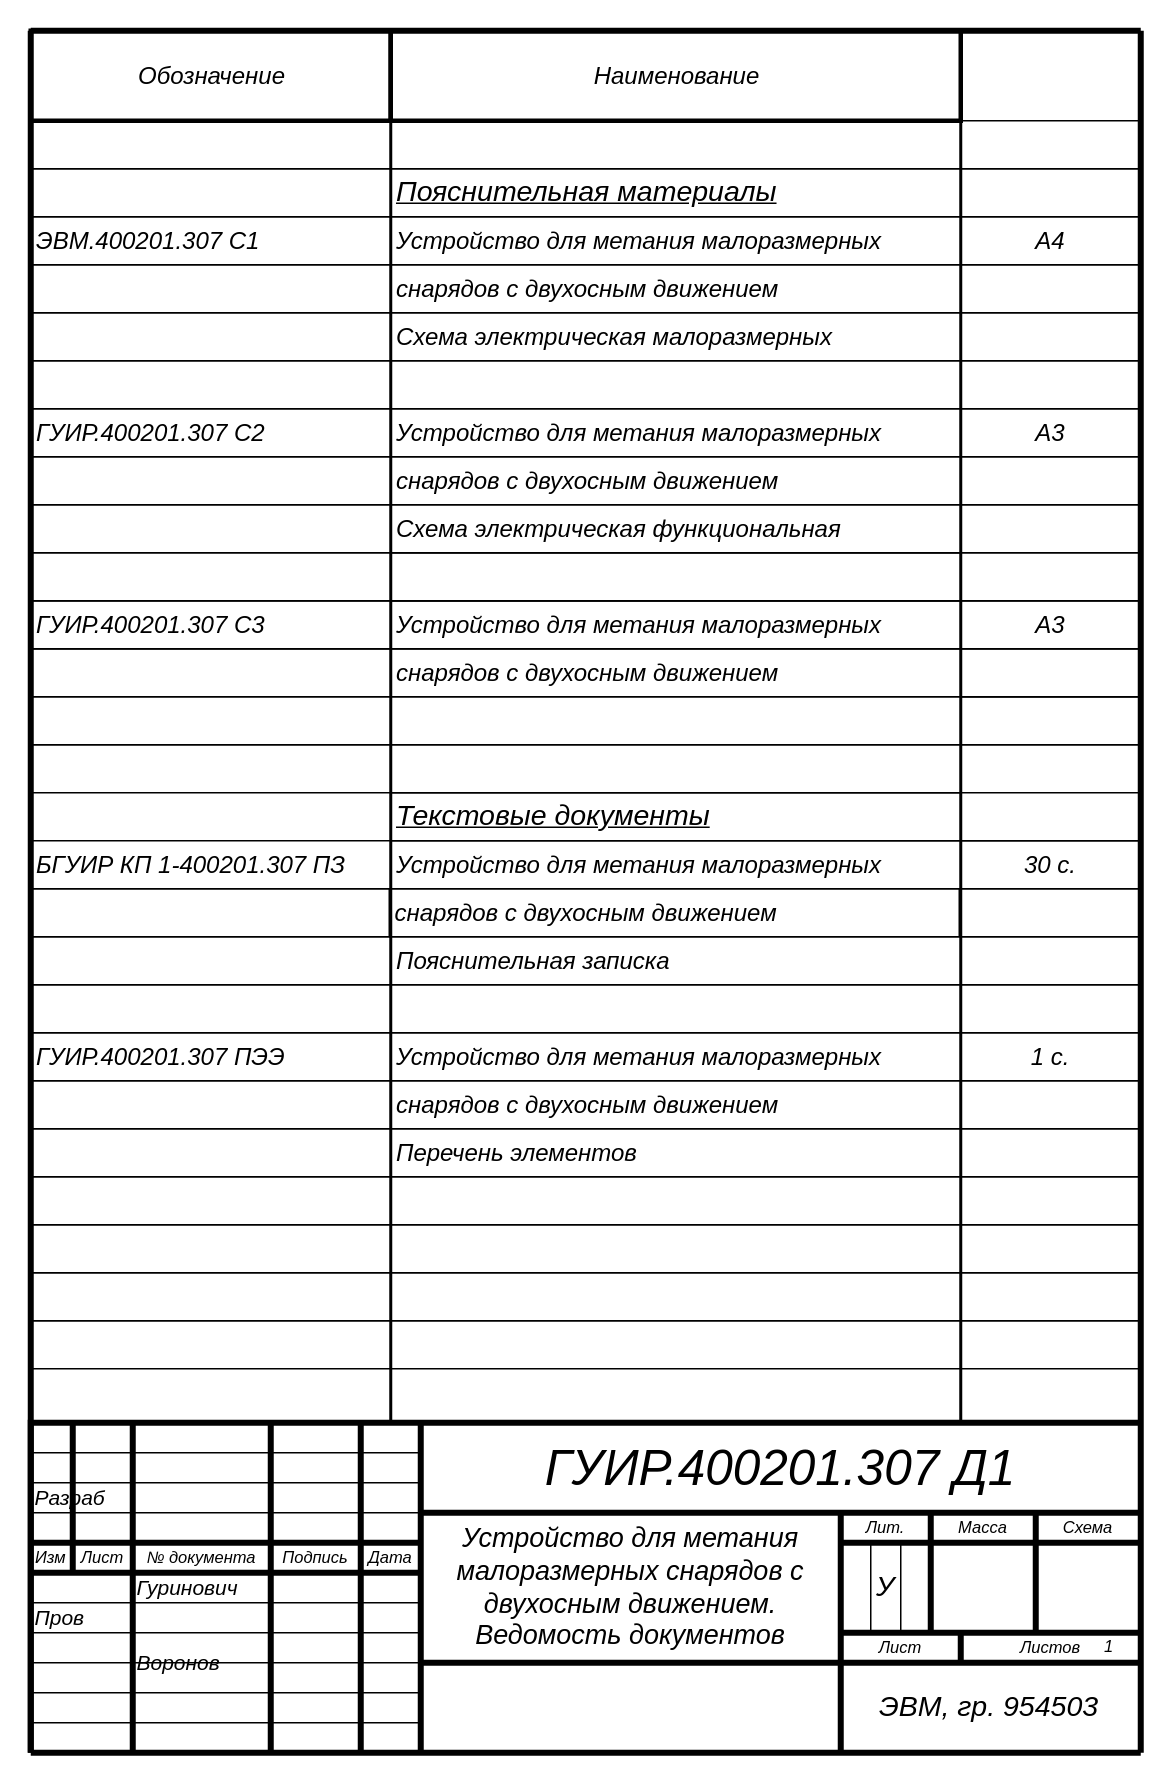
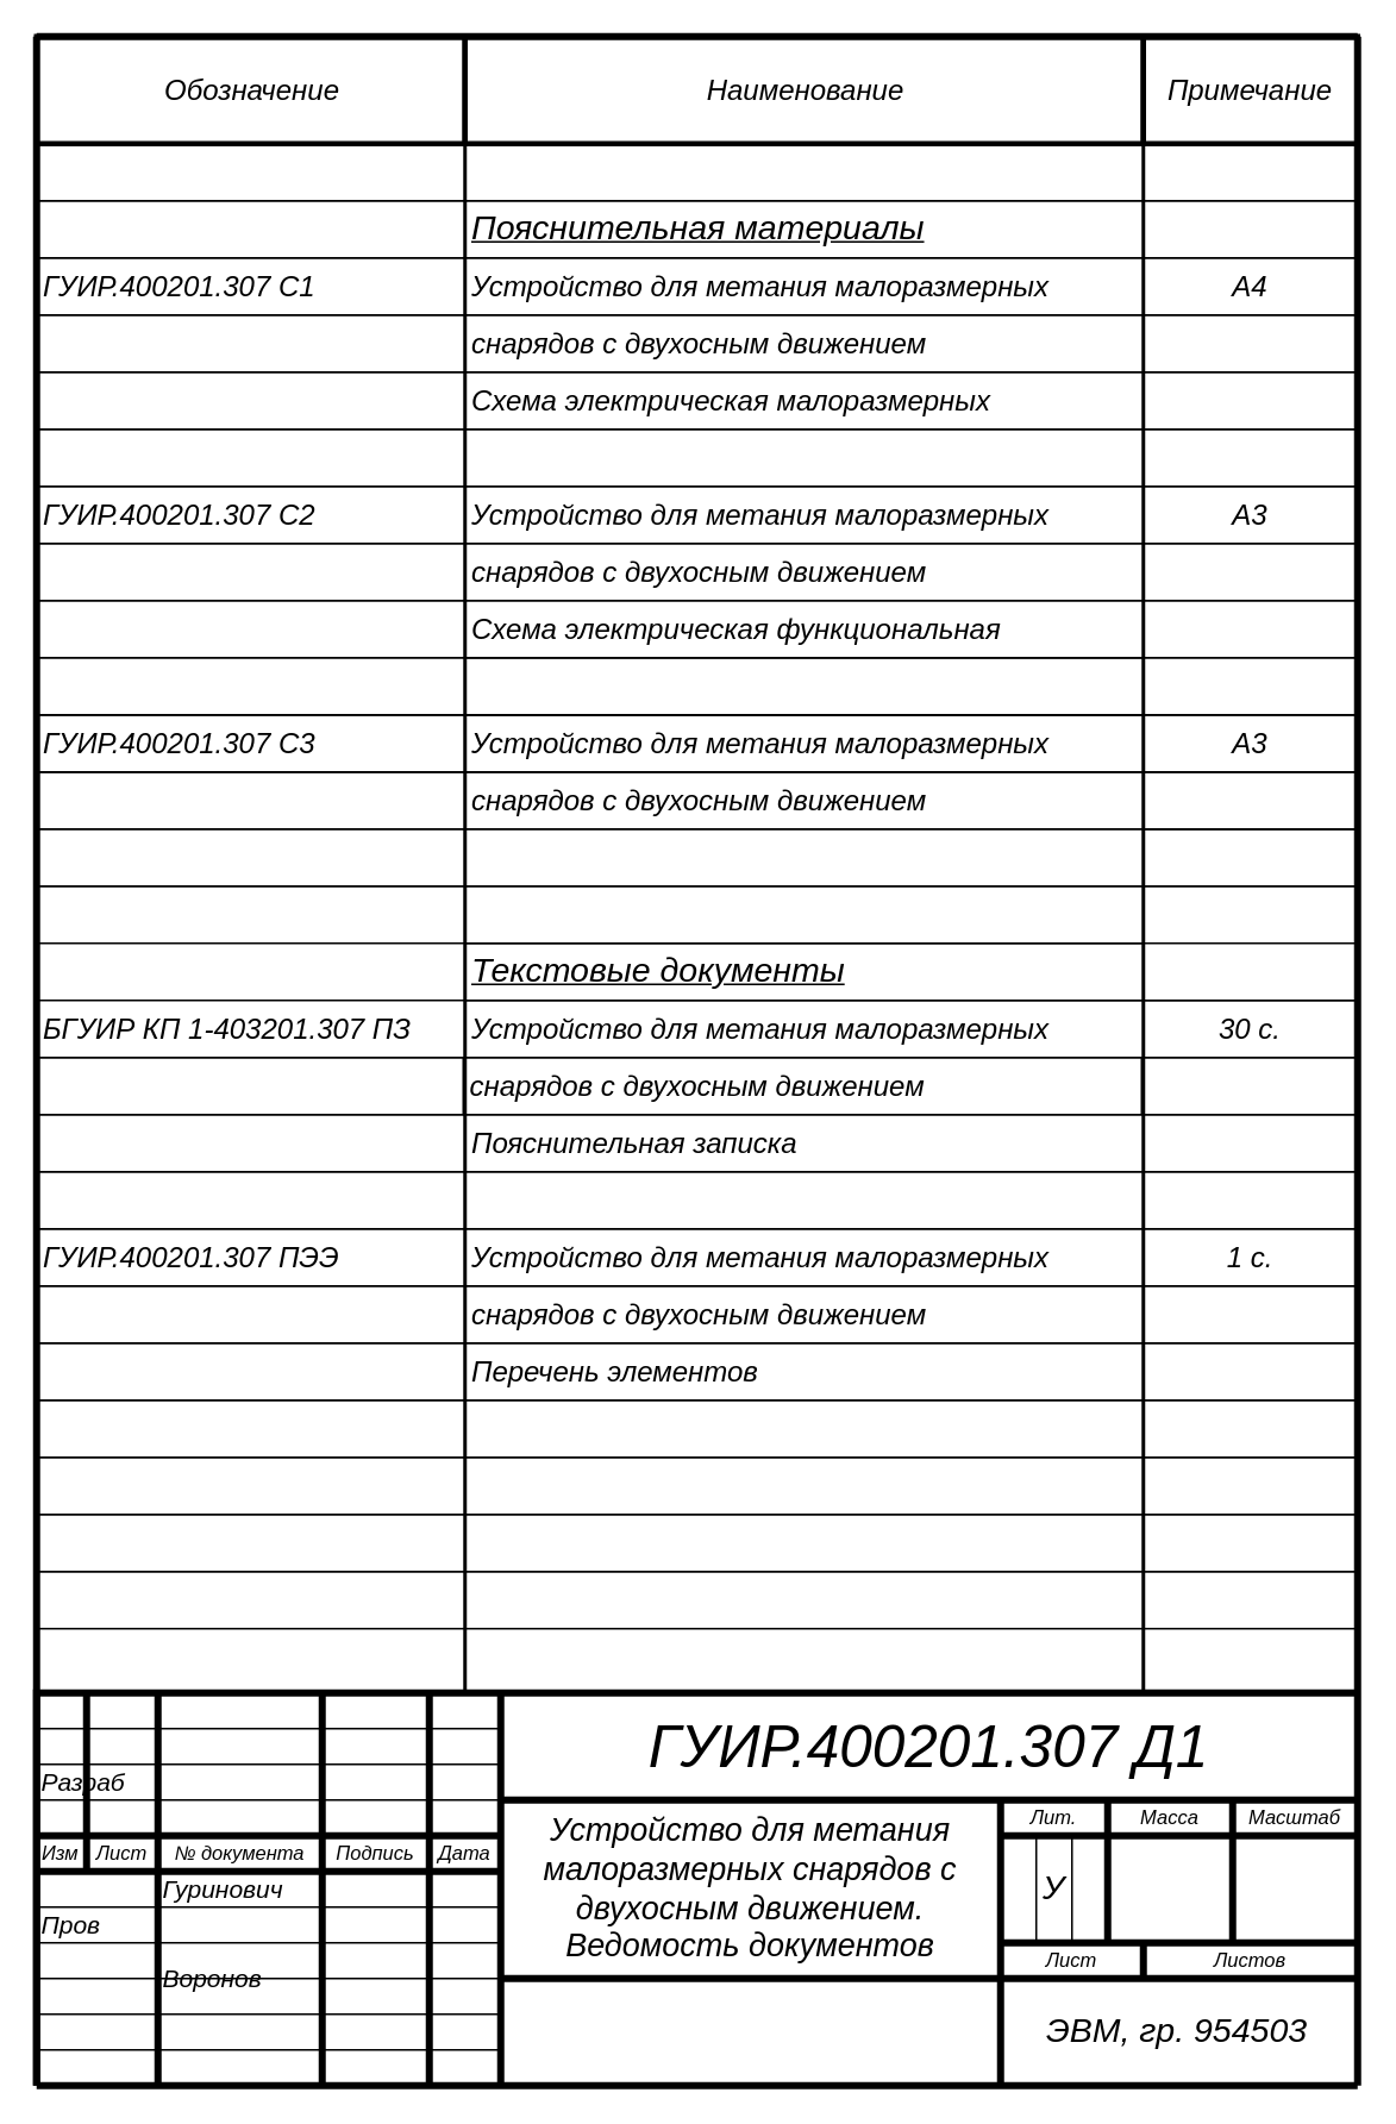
+ <mxCell id="50" value="&lt;font style=&quot;font-size: 16px; color: rgb(0, 0, 0); direction: ltr; letter-spacing: 0px; line-height: 120%; opacity: 1;&quot;&gt;&lt;span&gt;Примечание&lt;br&gt;&lt;/span&gt;&lt;/font&gt;" style="verticalAlign=middle;align=center;vsdxID=52;fillColor=none;gradientColor=none;shape=stencil(nZBLDoAgDERP0z3SIyjew0SURgSD+Lu9kMZoXLhwN9O+tukAlrNpJg1SzDH4QW/URgNYgZTkjA4UkwJUgGXng+6DX1zLfmoymdXo17xh5zmRJ6Q42BWCfc2oJfdAr+Yv+AP9Cb7OJ3H/2JG1HNGz/84klThPVCc=);strokeWidth=3;labelBackgroundColor=none;rounded=0;html=1;whiteSpace=wrap;fontStyle=2;fontFamily=Arial;" parent="2" vertex="1"><mxGeometry x="620" width="120" height="60" as="geometry" /></mxCell>
- <mxCell id="57" value="&lt;div style=&quot;font-size: 16px;&quot;&gt;&lt;span style=&quot;font-size: 16px; letter-spacing: 0px;&quot;&gt;ЭВМ.400201.307 С1&lt;/span&gt;&lt;/div&gt;" style="verticalAlign=middle;align=left;vsdxID=59;fillColor=none;gradientColor=none;shape=stencil(nZBLDoAgDERP0z3SIyjew0SURgSD+Lu9kMZoXLhwN9O+tukAlrNpJg1SzDH4QW/URgNYgZTkjA4UkwJUgGXng+6DX1zLfmoymdXo17xh5zmRJ6Q42BWCfc2oJfdAr+Yv+AP9Cb7OJ3H/2JG1HNGz/84klThPVCc=);labelBackgroundColor=none;rounded=0;html=1;whiteSpace=wrap;spacingLeft=2;fontStyle=2;fontFamily=Arial;fontSize=16;" parent="2" vertex="1"><mxGeometry y="124" width="240" height="32" as="geometry" /></mxCell>
+ <mxCell id="57" value="&lt;div style=&quot;font-size: 16px;&quot;&gt;&lt;span style=&quot;font-size: 16px; letter-spacing: 0px;&quot;&gt;ГУИР.400201.307 С1&lt;/span&gt;&lt;/div&gt;" style="verticalAlign=middle;align=left;vsdxID=59;fillColor=none;gradientColor=none;shape=stencil(nZBLDoAgDERP0z3SIyjew0SURgSD+Lu9kMZoXLhwN9O+tukAlrNpJg1SzDH4QW/URgNYgZTkjA4UkwJUgGXng+6DX1zLfmoymdXo17xh5zmRJ6Q42BWCfc2oJfdAr+Yv+AP9Cb7OJ3H/2JG1HNGz/84klThPVCc=);labelBackgroundColor=none;rounded=0;html=1;whiteSpace=wrap;spacingLeft=2;fontStyle=2;fontFamily=Arial;fontSize=16;" parent="2" vertex="1"><mxGeometry y="124" width="240" height="32" as="geometry" /></mxCell>
- <mxCell id="131" value="&lt;span style=&quot;&quot;&gt;БГУИР КП 1-400201.307 ПЗ&lt;/span&gt;" style="vsdxID=101;fillColor=none;gradientColor=none;shape=stencil(nZBLDoAgDERP0z3SIyjew0SURgSD+Lu9kMZoXLhwN9O+tukAlrNpJg1SzDH4QW/URgNYgZTkjA4UkwJUgGXng+6DX1zLfmoymdXo17xh5zmRJ6Q42BWCfc2oJfdAr+Yv+AP9Cb7OJ3H/2JG1HNGz/84klThPVCc=);labelBackgroundColor=none;rounded=0;html=1;whiteSpace=wrap;fontStyle=2;fontFamily=Arial;align=left;fontSize=16;spacingLeft=2;" parent="2" vertex="1"><mxGeometry y="540" width="240" height="32" as="geometry" /></mxCell>
+ <mxCell id="131" value="&lt;span style=&quot;&quot;&gt;БГУИР КП 1-403201.307 ПЗ&lt;/span&gt;" style="vsdxID=101;fillColor=none;gradientColor=none;shape=stencil(nZBLDoAgDERP0z3SIyjew0SURgSD+Lu9kMZoXLhwN9O+tukAlrNpJg1SzDH4QW/URgNYgZTkjA4UkwJUgGXng+6DX1zLfmoymdXo17xh5zmRJ6Q42BWCfc2oJfdAr+Yv+AP9Cb7OJ3H/2JG1HNGz/84klThPVCc=);labelBackgroundColor=none;rounded=0;html=1;whiteSpace=wrap;fontStyle=2;fontFamily=Arial;align=left;fontSize=16;spacingLeft=2;" parent="2" vertex="1"><mxGeometry y="540" width="240" height="32" as="geometry" /></mxCell>
- <mxCell id="36" value="&lt;font style=&quot;font-size:11px;font-family:Arial;color:#000000;direction:ltr;letter-spacing:0px;line-height:120%;opacity:1&quot;&gt;&lt;i&gt;Схема&lt;br/&gt;&lt;/i&gt;&lt;/font&gt;" style="verticalAlign=middle;align=center;vsdxID=38;fillColor=none;gradientColor=none;shape=stencil(nZBLDoAgDERP0z3SIyjew0SURgSD+Lu9kMZoXLhwN9O+tukAlrNpJg1SzDH4QW/URgNYgZTkjA4UkwJUgGXng+6DX1zLfmoymdXo17xh5zmRJ6Q42BWCfc2oJfdAr+Yv+AP9Cb7OJ3H/2JG1HNGz/84klThPVCc=);strokeColor=none;strokeWidth=4;spacingTop=-1;spacingBottom=-1;spacingLeft=-1;spacingRight=-1;labelBackgroundColor=none;rounded=0;html=1;whiteSpace=wrap;" parent="2" vertex="1"><mxGeometry x="672" y="990" width="66" height="16" as="geometry" /></mxCell>
+ <mxCell id="36" value="&lt;font style=&quot;font-size:11px;font-family:Arial;color:#000000;direction:ltr;letter-spacing:0px;line-height:120%;opacity:1&quot;&gt;&lt;i&gt;Масштаб&lt;br/&gt;&lt;/i&gt;&lt;/font&gt;" style="verticalAlign=middle;align=center;vsdxID=38;fillColor=none;gradientColor=none;shape=stencil(nZBLDoAgDERP0z3SIyjew0SURgSD+Lu9kMZoXLhwN9O+tukAlrNpJg1SzDH4QW/URgNYgZTkjA4UkwJUgGXng+6DX1zLfmoymdXo17xh5zmRJ6Q42BWCfc2oJfdAr+Yv+AP9Cb7OJ3H/2JG1HNGz/84klThPVCc=);strokeColor=none;strokeWidth=4;spacingTop=-1;spacingBottom=-1;spacingLeft=-1;spacingRight=-1;labelBackgroundColor=none;rounded=0;html=1;whiteSpace=wrap;" parent="2" vertex="1"><mxGeometry x="672" y="990" width="66" height="16" as="geometry" /></mxCell>
- <mxCell id="47" value="&lt;font style=&quot;font-size:11px;font-family:Arial;color:#000000;direction:ltr;letter-spacing:0px;line-height:120%;opacity:1&quot;&gt;&lt;i&gt;1&lt;br/&gt;&lt;/i&gt;&lt;/font&gt;" style="verticalAlign=middle;align=center;vsdxID=49;fillColor=none;gradientColor=none;shape=stencil(nZBLDoAgDERP0z3SIyjew0SURgSD+Lu9kMZoXLhwN9O+tukAlrNpJg1SzDH4QW/URgNYgZTkjA4UkwJUgGXng+6DX1zLfmoymdXo17xh5zmRJ6Q42BWCfc2oJfdAr+Yv+AP9Cb7OJ3H/2JG1HNGz/84klThPVCc=);strokeColor=none;spacingTop=-1;spacingBottom=-1;spacingLeft=-1;spacingRight=-1;labelBackgroundColor=none;rounded=0;html=1;whiteSpace=wrap;" parent="2" vertex="1"><mxGeometry x="709" y="1069" width="20" height="16" as="geometry" /></mxCell>
